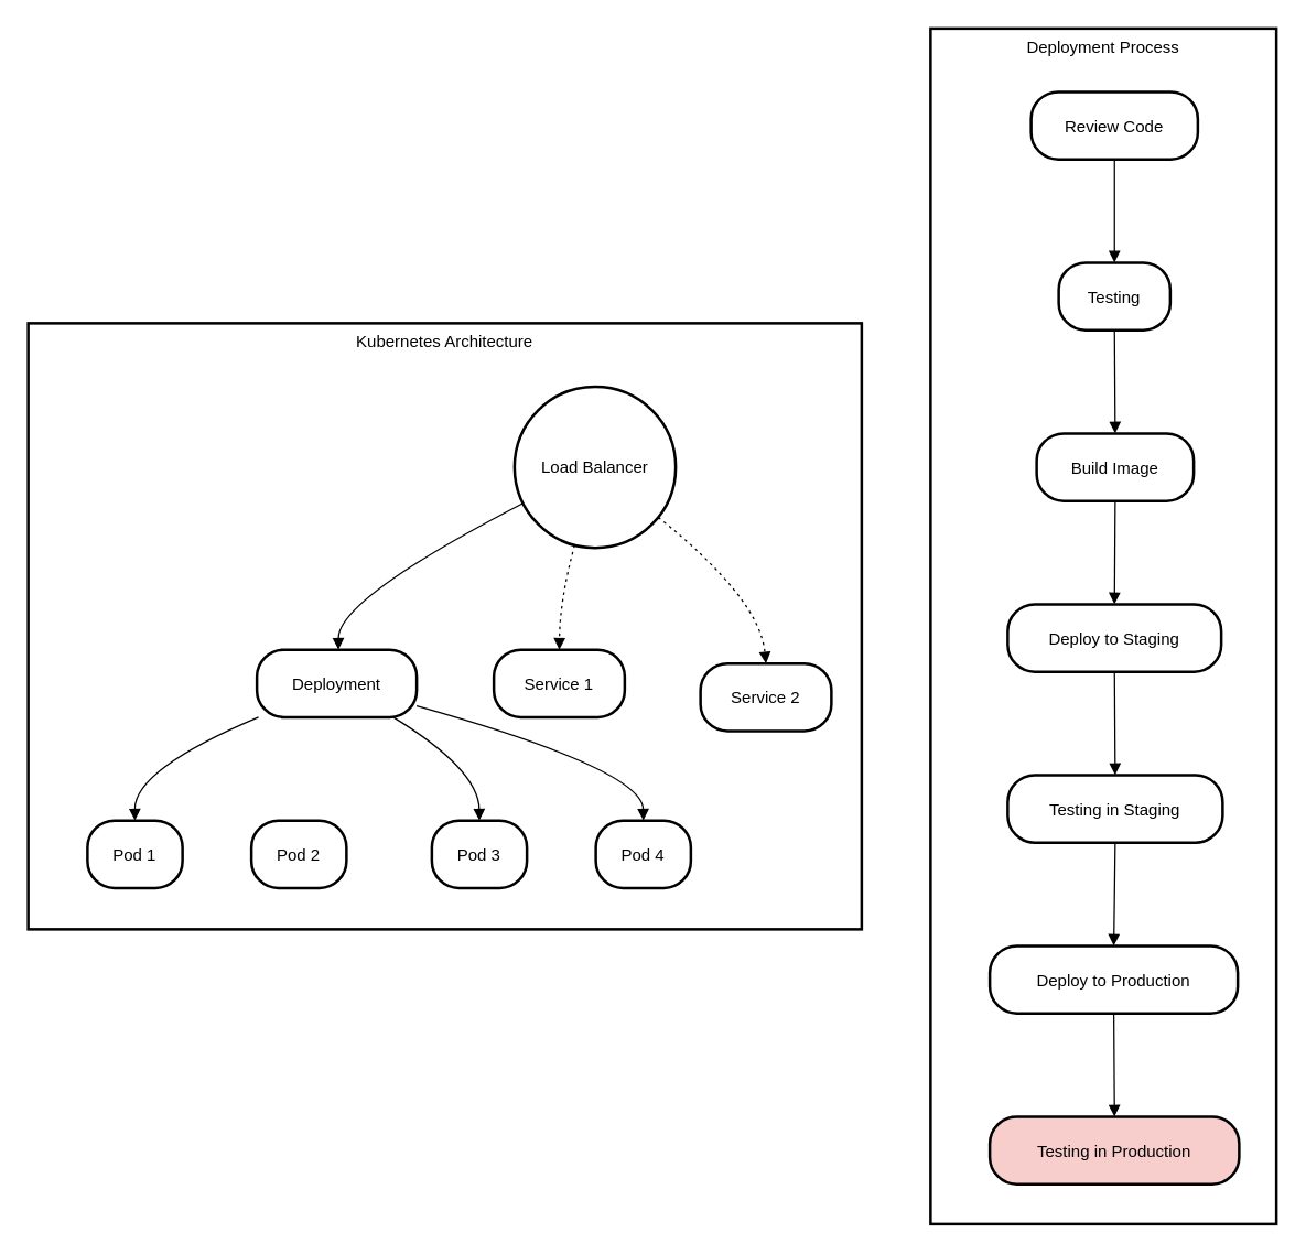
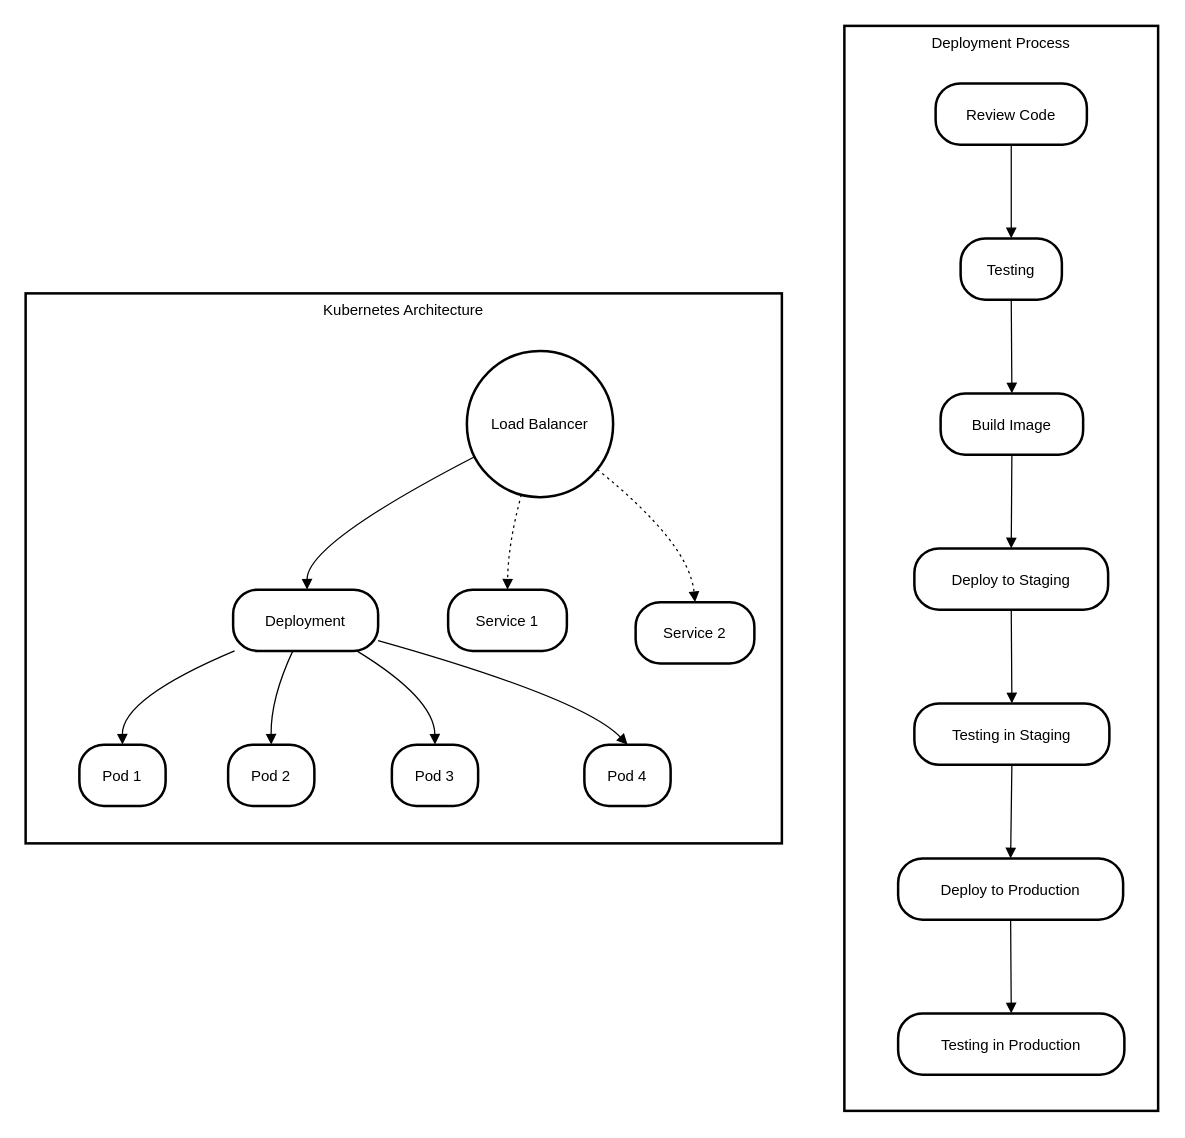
+ <mxCell id="13" value="" style="curved=1;startArrow=none;endArrow=block;exitX=0.41;exitY=1.01;entryX=0.5;entryY=0.01;" edge="1" parent="2" source="4" target="6"><mxGeometry relative="1" as="geometry"><Array as="points"><mxPoint x="196" y="324" /></Array></mxGeometry></mxCell>
- <mxCell id="8" value="Pod 4" style="rounded=1;arcSize=40;strokeWidth=2" vertex="1" parent="2"><mxGeometry x="412" y="361" width="69" height="49" as="geometry" /></mxCell>
+ <mxCell id="8" value="Pod 4" style="rounded=1;arcSize=40;strokeWidth=2" vertex="1" parent="2"><mxGeometry x="447" y="361" width="69" height="49" as="geometry" /></mxCell>
- <mxCell id="25" value="Testing in Production" style="rounded=1;arcSize=40;strokeWidth=2;fillColor=#f8cecc;" vertex="1" parent="18"><mxGeometry x="43" y="790" width="181" height="49" as="geometry" /></mxCell>
+ <mxCell id="25" value="Testing in Production" style="rounded=1;arcSize=40;strokeWidth=2" vertex="1" parent="18"><mxGeometry x="43" y="790" width="181" height="49" as="geometry" /></mxCell>
